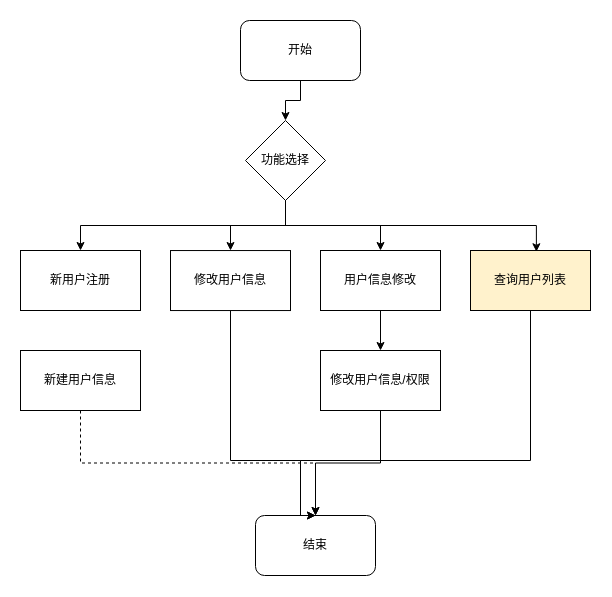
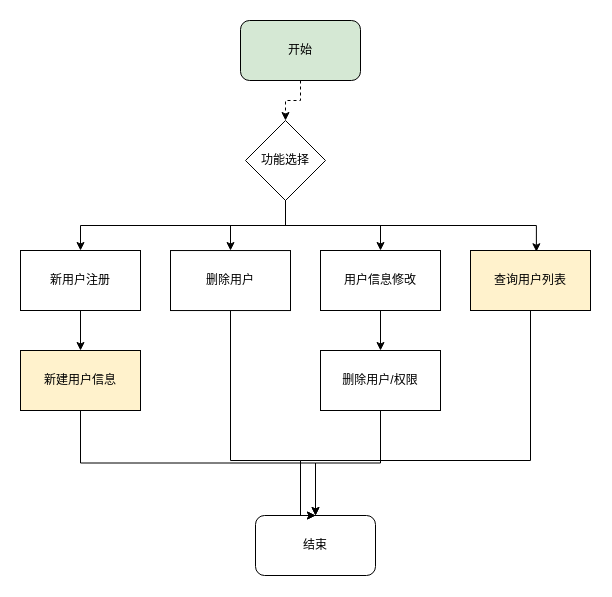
- <mxCell id="3" value="开始" style="rounded=1;whiteSpace=wrap;html=1;" vertex="1" parent="1"><mxGeometry x="240" y="20" width="120" height="60" as="geometry" /></mxCell>
+ <mxCell id="3" value="开始" style="rounded=1;whiteSpace=wrap;html=1;fillColor=#d5e8d4;" vertex="1" parent="1"><mxGeometry x="240" y="20" width="120" height="60" as="geometry" /></mxCell>
- <mxCell id="2" style="edgeStyle=orthogonalEdgeStyle;rounded=0;orthogonalLoop=1;jettySize=auto;html=1;entryX=0.5;entryY=0;entryDx=0;entryDy=0;" edge="1" parent="1" source="3" target="8"><mxGeometry relative="1" as="geometry" /></mxCell>
+ <mxCell id="2" style="edgeStyle=orthogonalEdgeStyle;rounded=0;orthogonalLoop=1;jettySize=auto;html=1;entryX=0.5;entryY=0;entryDx=0;entryDy=0;dashed=1;" edge="1" parent="1" source="3" target="8"><mxGeometry relative="1" as="geometry" /></mxCell>
- <mxCell id="14" value="修改用户信息" style="rounded=0;whiteSpace=wrap;html=1;" vertex="1" parent="1"><mxGeometry x="170" y="250.04" width="120" height="60" as="geometry" /></mxCell>
+ <mxCell id="14" value="删除用户" style="rounded=0;whiteSpace=wrap;html=1;" vertex="1" parent="1"><mxGeometry x="170" y="250.04" width="120" height="60" as="geometry" /></mxCell>
+ <mxCell id="9" style="edgeStyle=orthogonalEdgeStyle;rounded=0;orthogonalLoop=1;jettySize=auto;html=1;entryX=0.5;entryY=0;entryDx=0;entryDy=0;" edge="1" parent="1" source="10" target="12"><mxGeometry relative="1" as="geometry" /></mxCell>
- <mxCell id="12" value="新建用户信息" style="rounded=0;whiteSpace=wrap;html=1;" vertex="1" parent="1"><mxGeometry x="20" y="350" width="120" height="60" as="geometry" /></mxCell>
+ <mxCell id="12" value="新建用户信息" style="rounded=0;whiteSpace=wrap;html=1;fillColor=#fff2cc;" vertex="1" parent="1"><mxGeometry x="20" y="350" width="120" height="60" as="geometry" /></mxCell>
- <mxCell id="18" value="修改用户信息/权限" style="rounded=0;whiteSpace=wrap;html=1;" vertex="1" parent="1"><mxGeometry x="320" y="350" width="120" height="60" as="geometry" /></mxCell>
+ <mxCell id="18" value="删除用户/权限" style="rounded=0;whiteSpace=wrap;html=1;" vertex="1" parent="1"><mxGeometry x="320" y="350" width="120" height="60" as="geometry" /></mxCell>
- <mxCell id="11" style="edgeStyle=orthogonalEdgeStyle;rounded=0;orthogonalLoop=1;jettySize=auto;html=1;entryX=0.5;entryY=0;entryDx=0;entryDy=0;exitX=0.5;exitY=1;exitDx=0;exitDy=0;dashed=1;" edge="1" parent="1" source="12" target="4"><mxGeometry relative="1" as="geometry" /></mxCell>
+ <mxCell id="11" style="edgeStyle=orthogonalEdgeStyle;rounded=0;orthogonalLoop=1;jettySize=auto;html=1;entryX=0.5;entryY=0;entryDx=0;entryDy=0;exitX=0.5;exitY=1;exitDx=0;exitDy=0;" edge="1" parent="1" source="12" target="4"><mxGeometry relative="1" as="geometry" /></mxCell>
